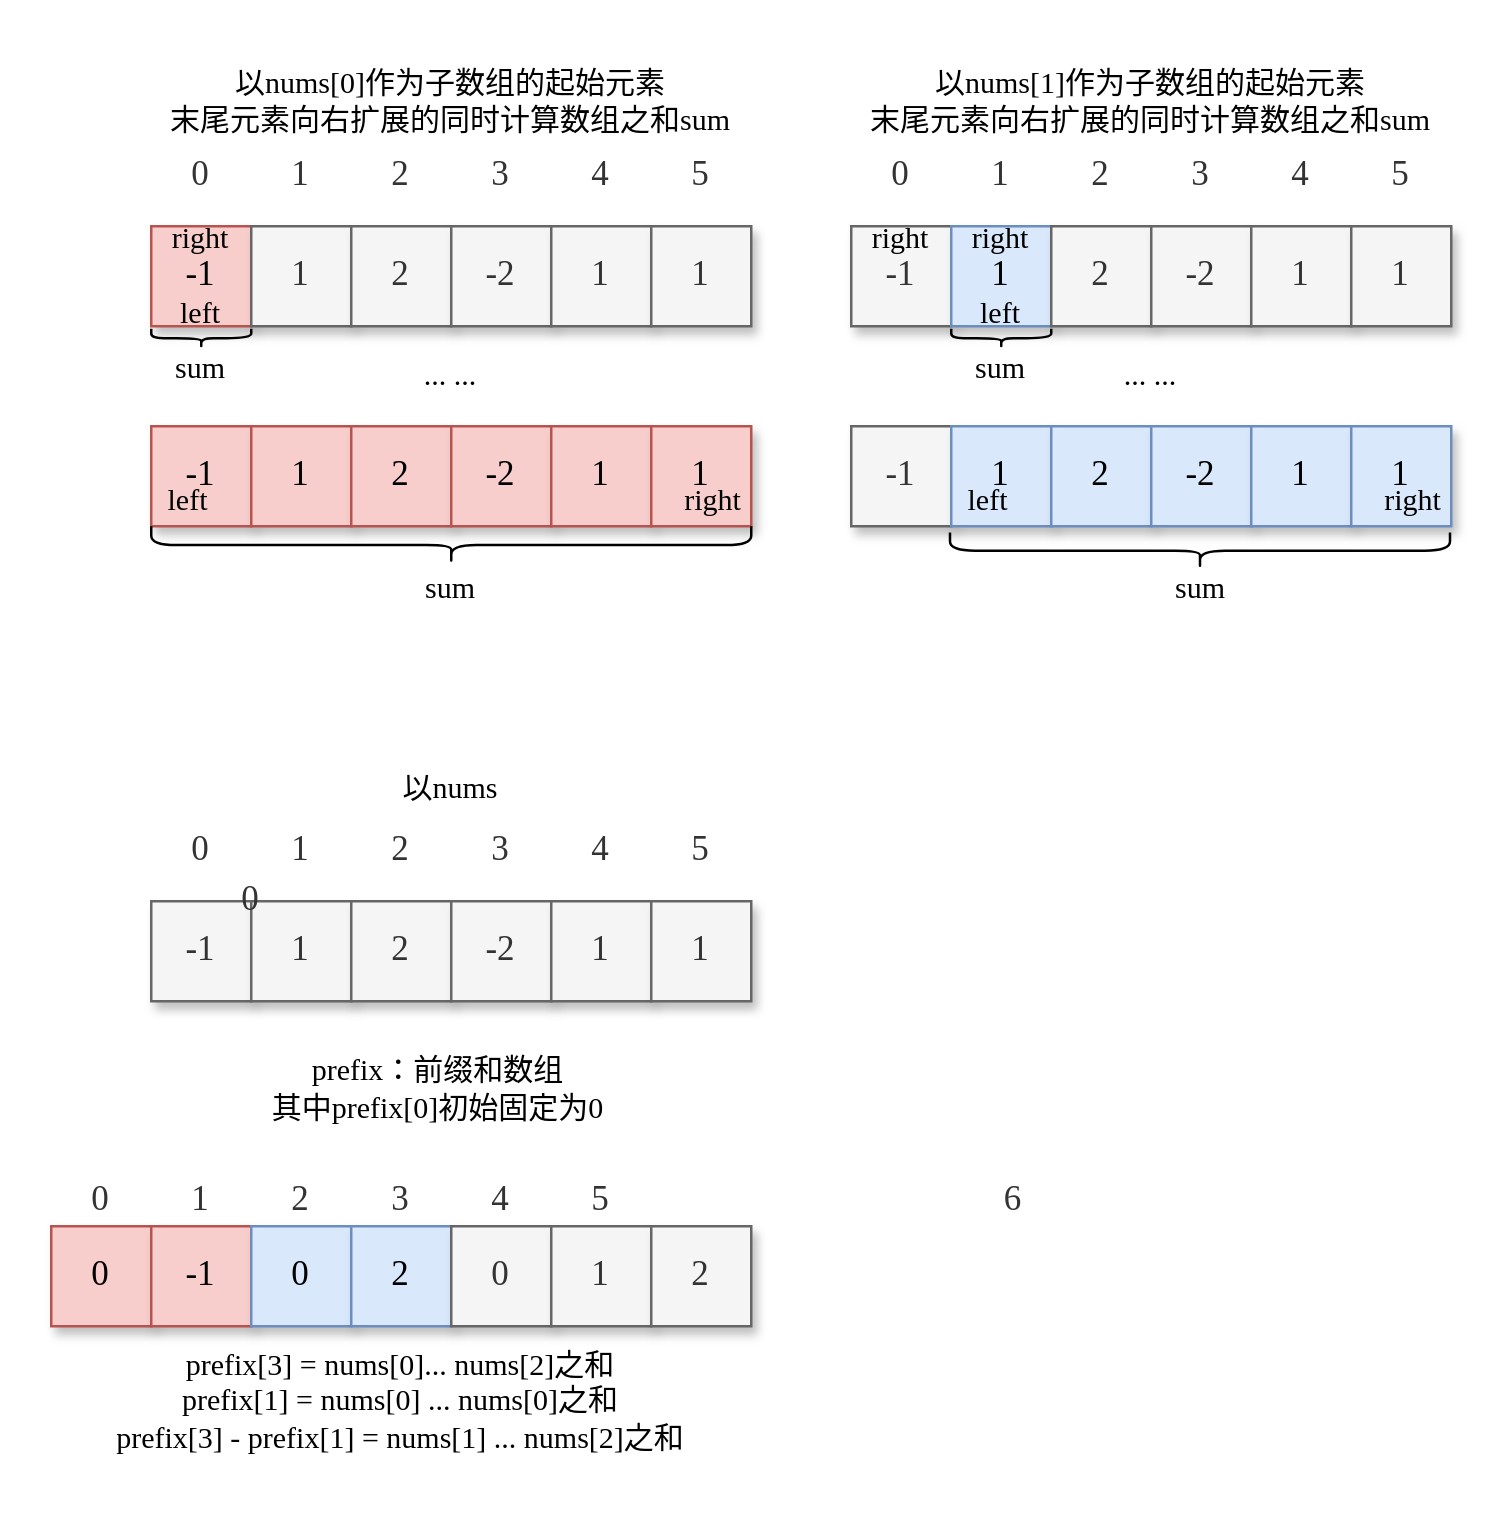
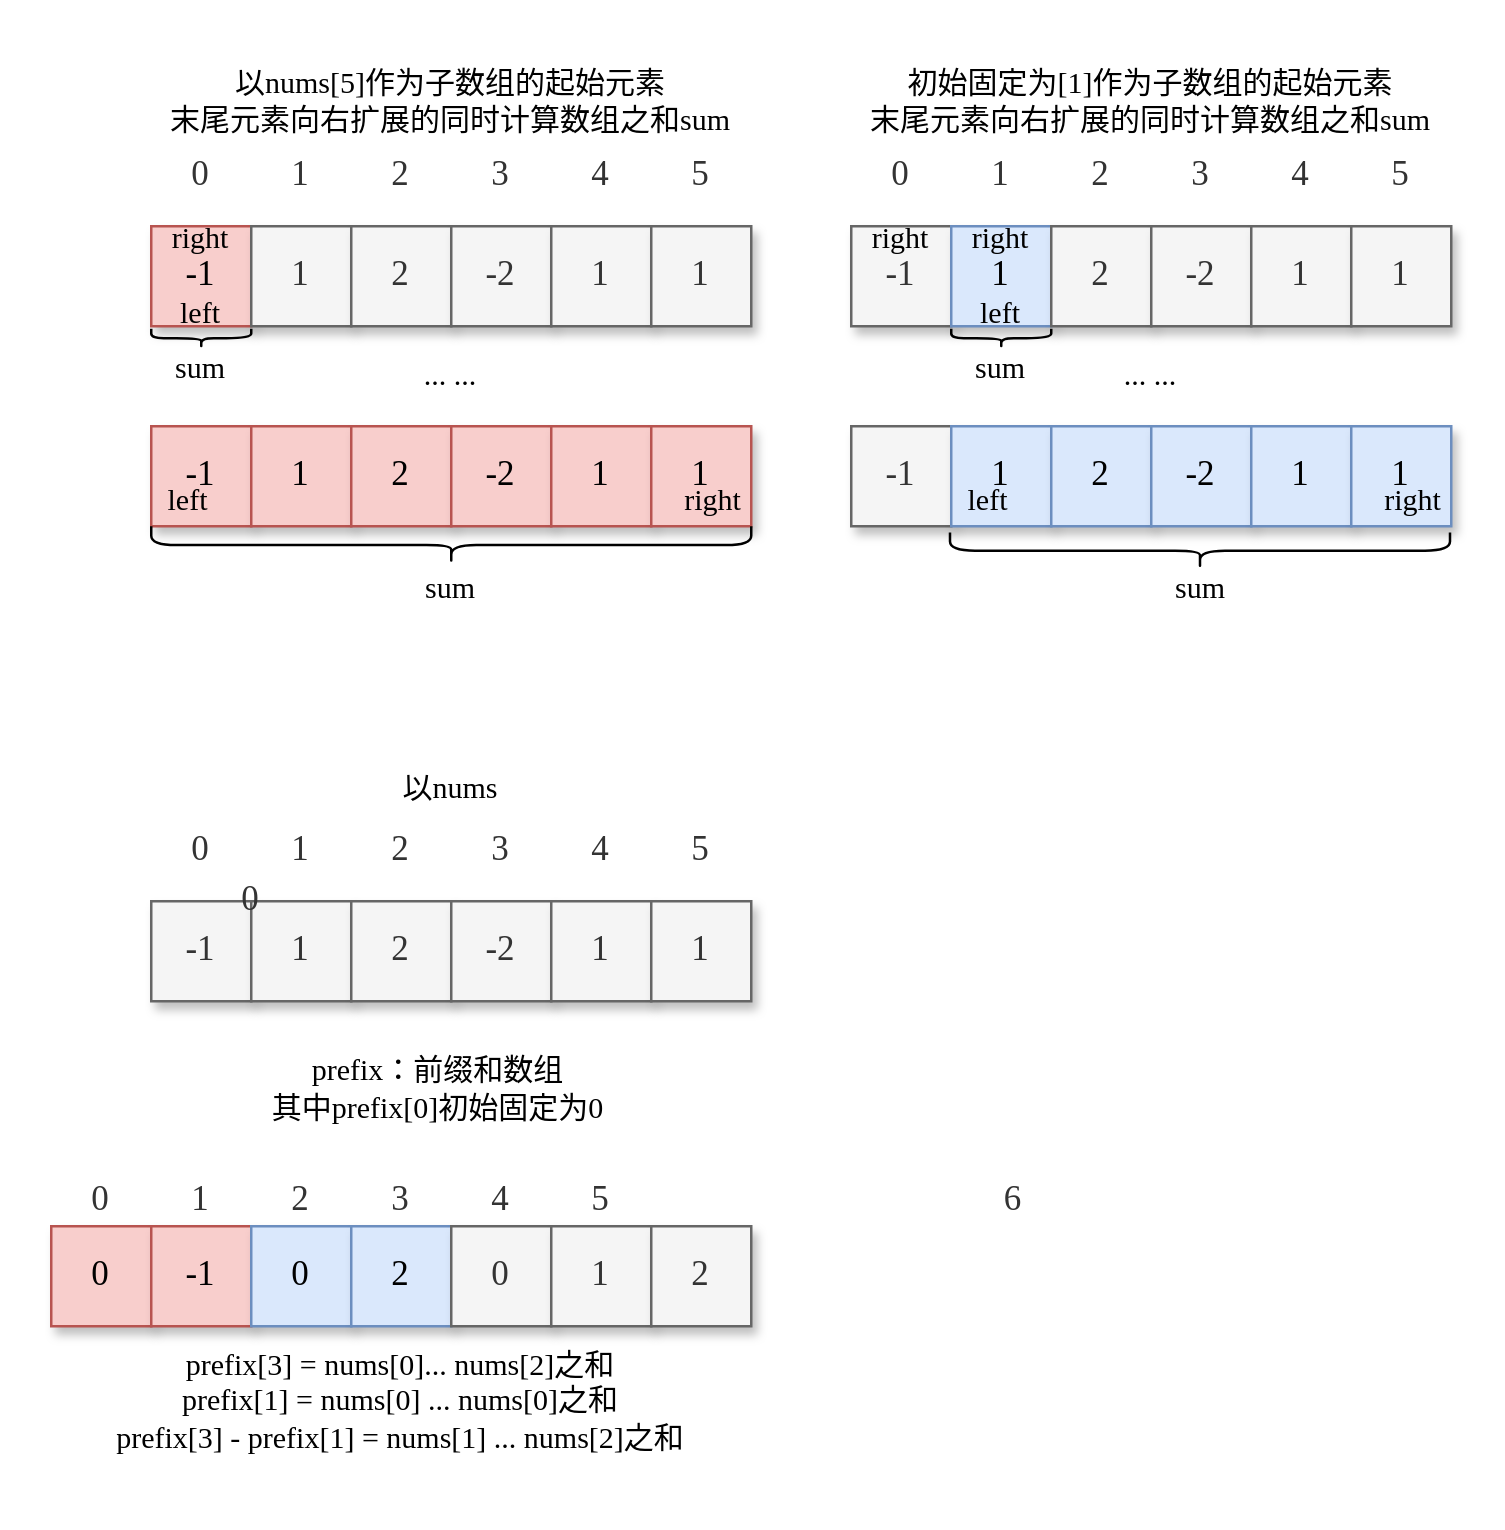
- <mxCell id="58" value="以nums[0]作为子数组的起始元素&lt;br&gt;&lt;div class=&quot;okr-block-clipboard&quot;&gt;&lt;/div&gt;&lt;div&gt;末尾元素向右扩展的同时计算数组之和sum&lt;/div&gt;" style="text;html=1;strokeColor=none;fillColor=none;align=center;verticalAlign=middle;whiteSpace=wrap;rounded=0;fontFamily=Comic Sans MS;" vertex="1" parent="1"><mxGeometry x="60" y="20" width="240" height="40" as="geometry" /></mxCell>
+ <mxCell id="58" value="以nums[5]作为子数组的起始元素&lt;br&gt;&lt;div class=&quot;okr-block-clipboard&quot;&gt;&lt;/div&gt;&lt;div&gt;末尾元素向右扩展的同时计算数组之和sum&lt;/div&gt;" style="text;html=1;strokeColor=none;fillColor=none;align=center;verticalAlign=middle;whiteSpace=wrap;rounded=0;fontFamily=Comic Sans MS;" vertex="1" parent="1"><mxGeometry x="60" y="20" width="240" height="40" as="geometry" /></mxCell>
- <mxCell id="59" value="以nums[1]作为子数组的起始元素&lt;br&gt;&lt;div class=&quot;okr-block-clipboard&quot;&gt;&lt;/div&gt;&lt;div&gt;末尾元素向右扩展的同时计算数组之和sum&lt;/div&gt;" style="text;html=1;strokeColor=none;fillColor=none;align=center;verticalAlign=middle;whiteSpace=wrap;rounded=0;fontFamily=Comic Sans MS;" vertex="1" parent="1"><mxGeometry x="340" y="20" width="240" height="40" as="geometry" /></mxCell>
+ <mxCell id="59" value="初始固定为[1]作为子数组的起始元素&lt;br&gt;&lt;div class=&quot;okr-block-clipboard&quot;&gt;&lt;/div&gt;&lt;div&gt;末尾元素向右扩展的同时计算数组之和sum&lt;/div&gt;" style="text;html=1;strokeColor=none;fillColor=none;align=center;verticalAlign=middle;whiteSpace=wrap;rounded=0;fontFamily=Comic Sans MS;" vertex="1" parent="1"><mxGeometry x="340" y="20" width="240" height="40" as="geometry" /></mxCell>
